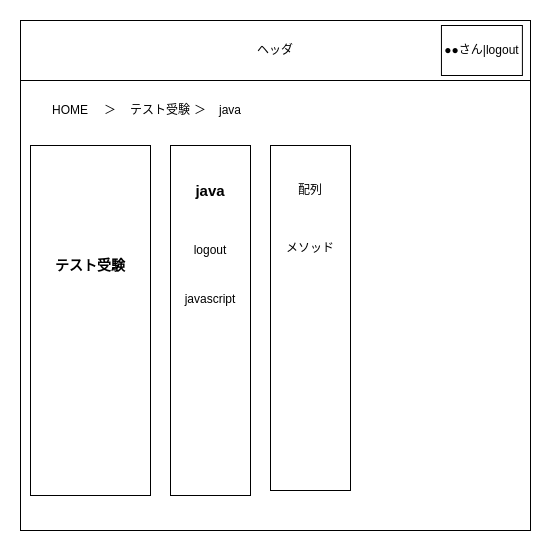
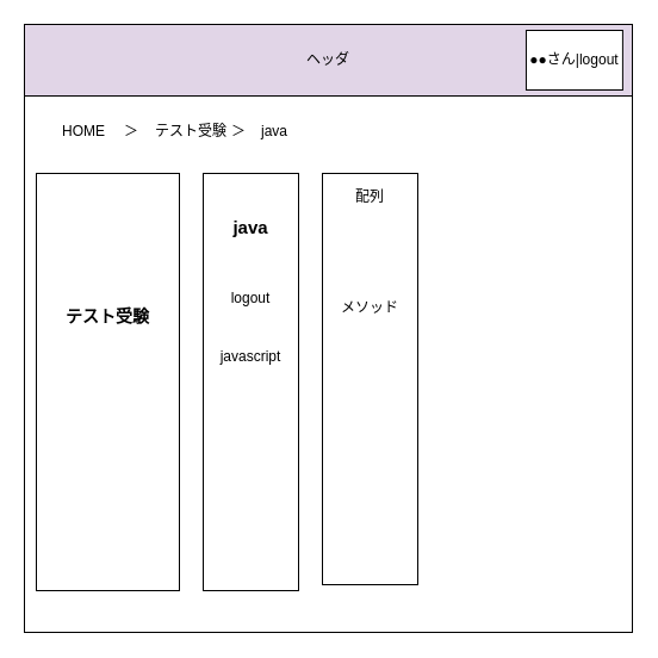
- <mxCell id="10" value="ヘッダ" style="rounded=0;whiteSpace=wrap;html=1;" parent="9" vertex="1"><mxGeometry width="510" height="60" as="geometry" /></mxCell>
+ <mxCell id="10" value="ヘッダ" style="rounded=0;whiteSpace=wrap;html=1;fillColor=#e1d5e7;" parent="9" vertex="1"><mxGeometry width="510" height="60" as="geometry" /></mxCell>
- <mxCell id="13" value="&lt;font style=&quot;vertical-align: inherit&quot;&gt;&lt;font style=&quot;vertical-align: inherit&quot;&gt;配列&lt;/font&gt;&lt;/font&gt;" style="text;html=1;strokeColor=none;fillColor=none;align=center;verticalAlign=middle;whiteSpace=wrap;rounded=0;" vertex="1" parent="1"><mxGeometry x="280" y="177.5" width="60" height="25" as="geometry" /></mxCell>
+ <mxCell id="13" value="&lt;font style=&quot;vertical-align: inherit&quot;&gt;&lt;font style=&quot;vertical-align: inherit&quot;&gt;配列&lt;/font&gt;&lt;/font&gt;" style="text;html=1;strokeColor=none;fillColor=none;align=center;verticalAlign=middle;whiteSpace=wrap;rounded=0;" vertex="1" parent="1"><mxGeometry x="280" y="152.5" width="60" height="25" as="geometry" /></mxCell>
- <mxCell id="14" value="&lt;font style=&quot;vertical-align: inherit&quot;&gt;&lt;font style=&quot;vertical-align: inherit&quot;&gt;&lt;font style=&quot;vertical-align: inherit&quot;&gt;&lt;font style=&quot;vertical-align: inherit&quot;&gt;&lt;font style=&quot;vertical-align: inherit&quot;&gt;&lt;font style=&quot;vertical-align: inherit&quot;&gt;メソッド&lt;/font&gt;&lt;/font&gt;&lt;/font&gt;&lt;/font&gt;&lt;/font&gt;&lt;/font&gt;" style="text;html=1;strokeColor=none;fillColor=none;align=center;verticalAlign=middle;whiteSpace=wrap;rounded=0;" vertex="1" parent="1"><mxGeometry x="280" y="235" width="60" height="25" as="geometry" /></mxCell>
+ <mxCell id="14" value="&lt;font style=&quot;vertical-align: inherit&quot;&gt;&lt;font style=&quot;vertical-align: inherit&quot;&gt;&lt;font style=&quot;vertical-align: inherit&quot;&gt;&lt;font style=&quot;vertical-align: inherit&quot;&gt;&lt;font style=&quot;vertical-align: inherit&quot;&gt;&lt;font style=&quot;vertical-align: inherit&quot;&gt;メソッド&lt;/font&gt;&lt;/font&gt;&lt;/font&gt;&lt;/font&gt;&lt;/font&gt;&lt;/font&gt;" style="text;html=1;strokeColor=none;fillColor=none;align=center;verticalAlign=middle;whiteSpace=wrap;rounded=0;" vertex="1" parent="1"><mxGeometry x="280" y="245" width="60" height="25" as="geometry" /></mxCell>
